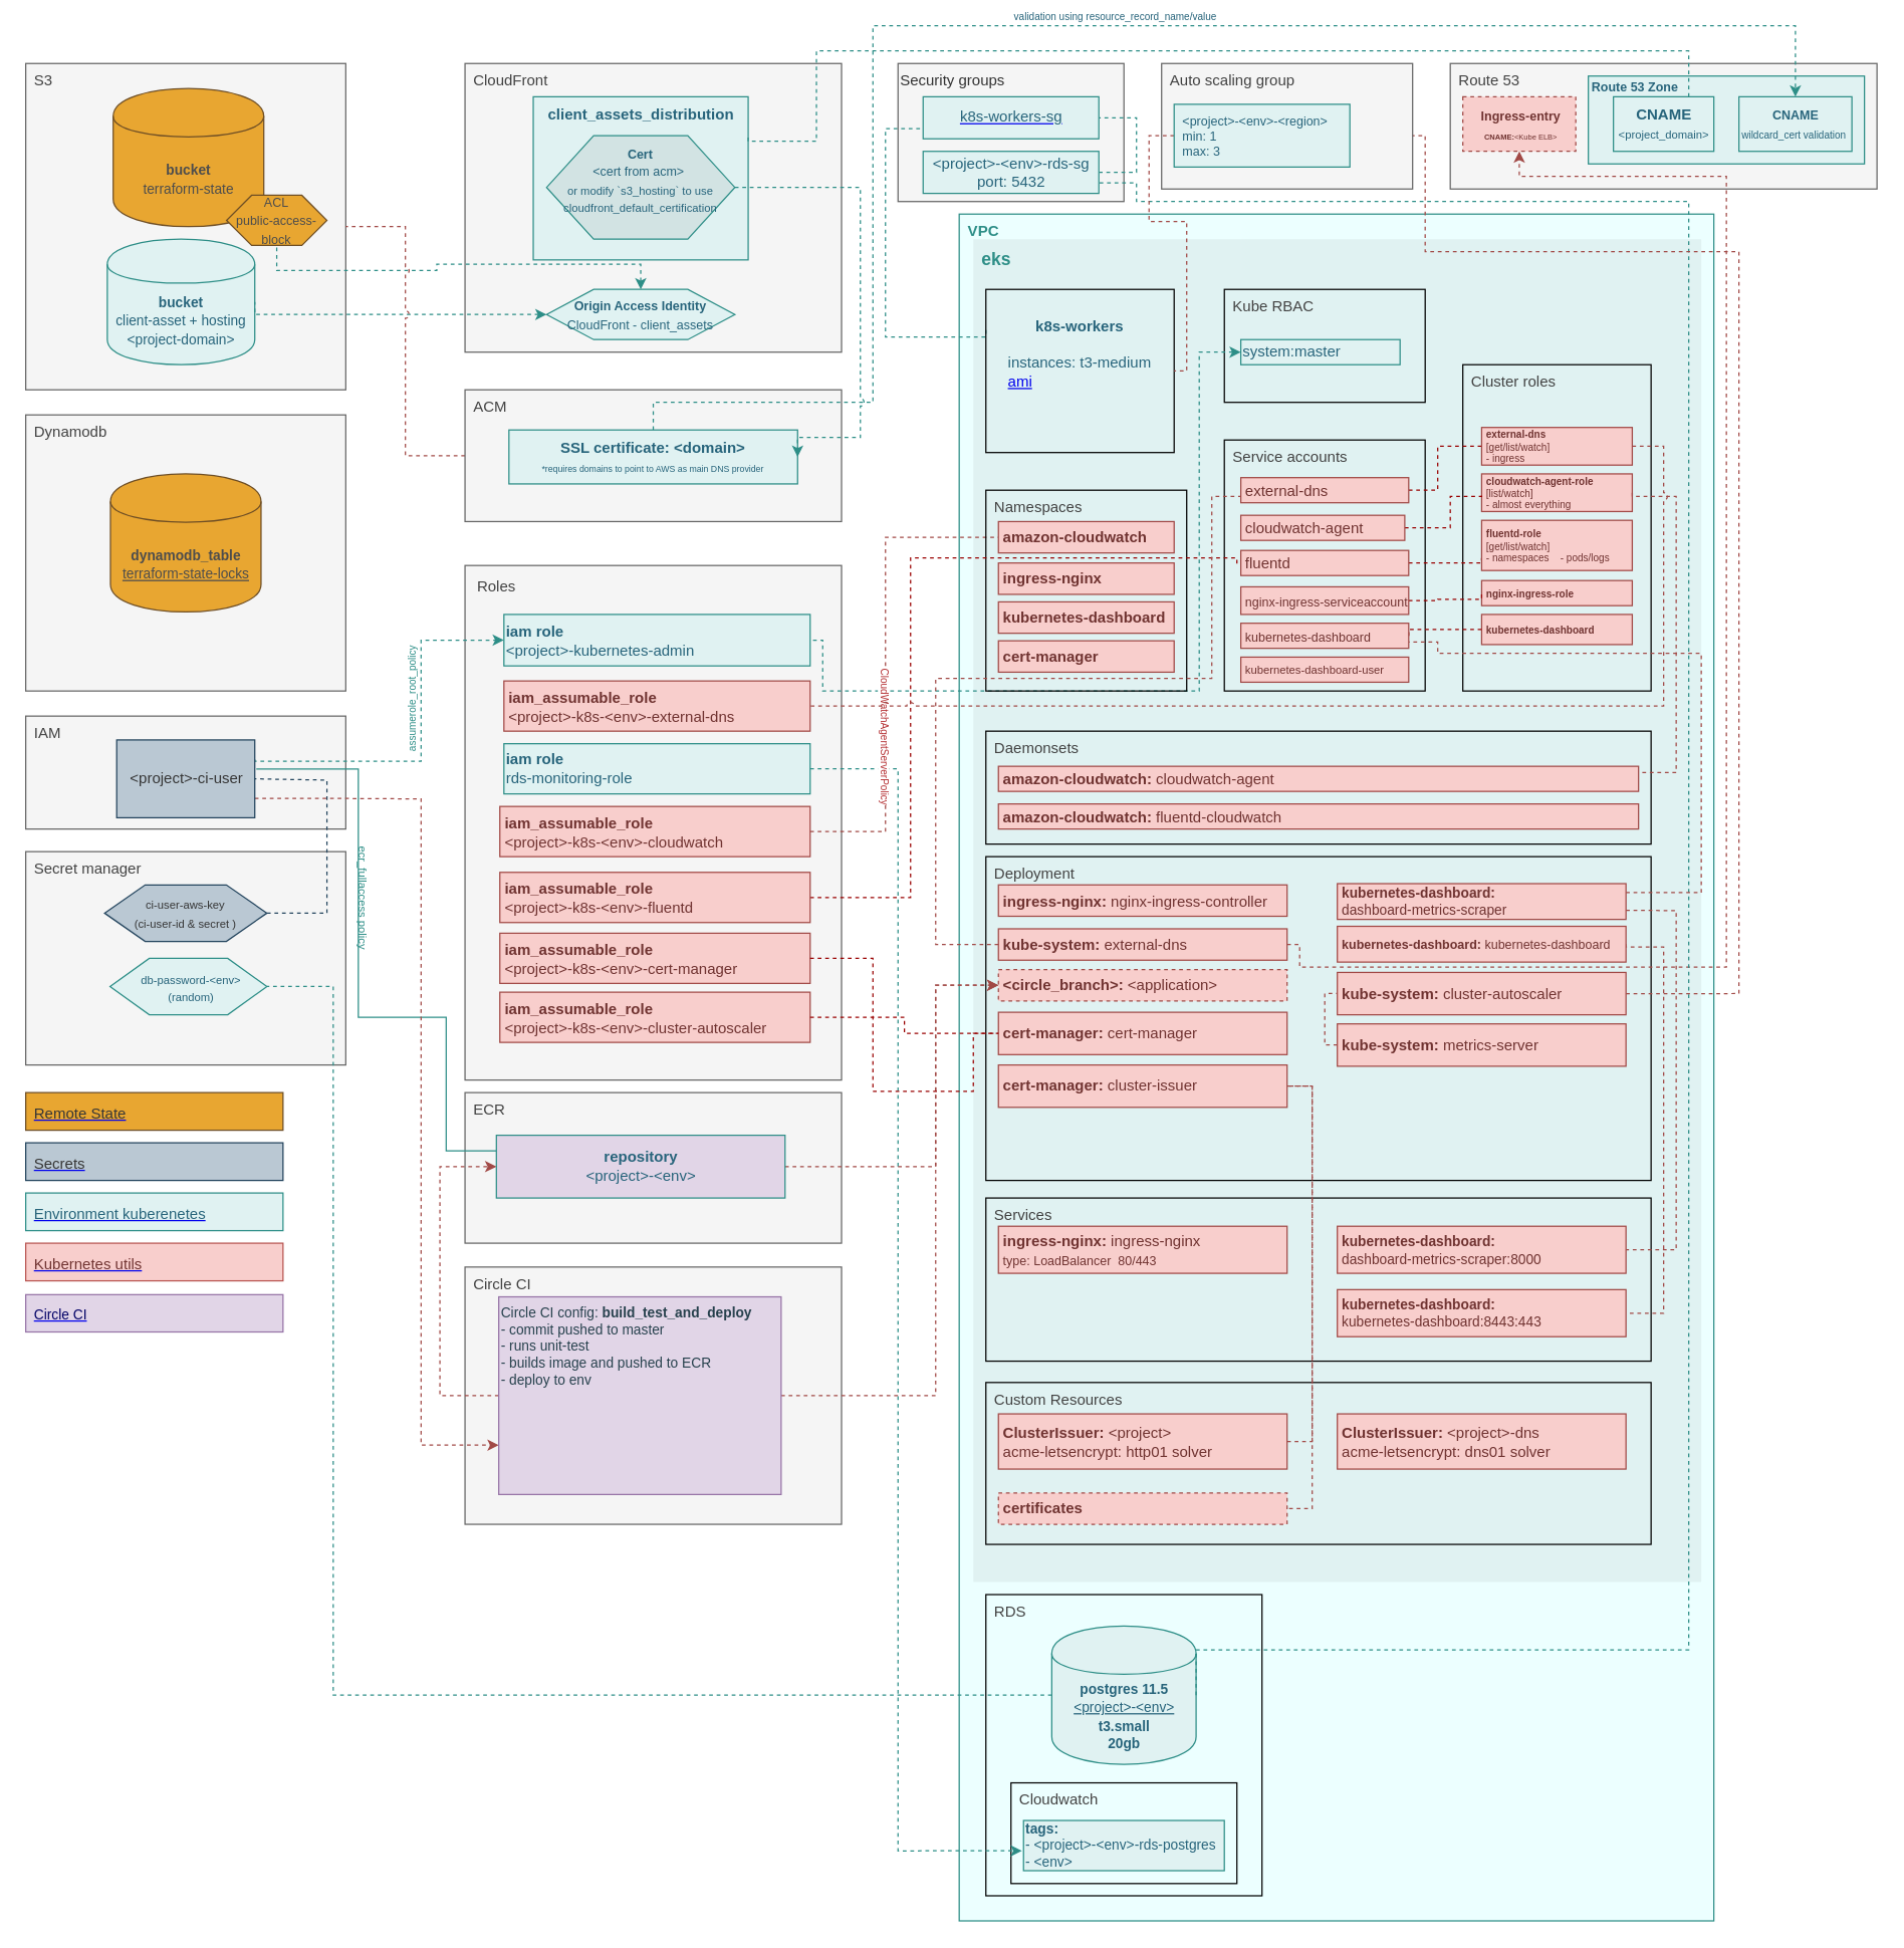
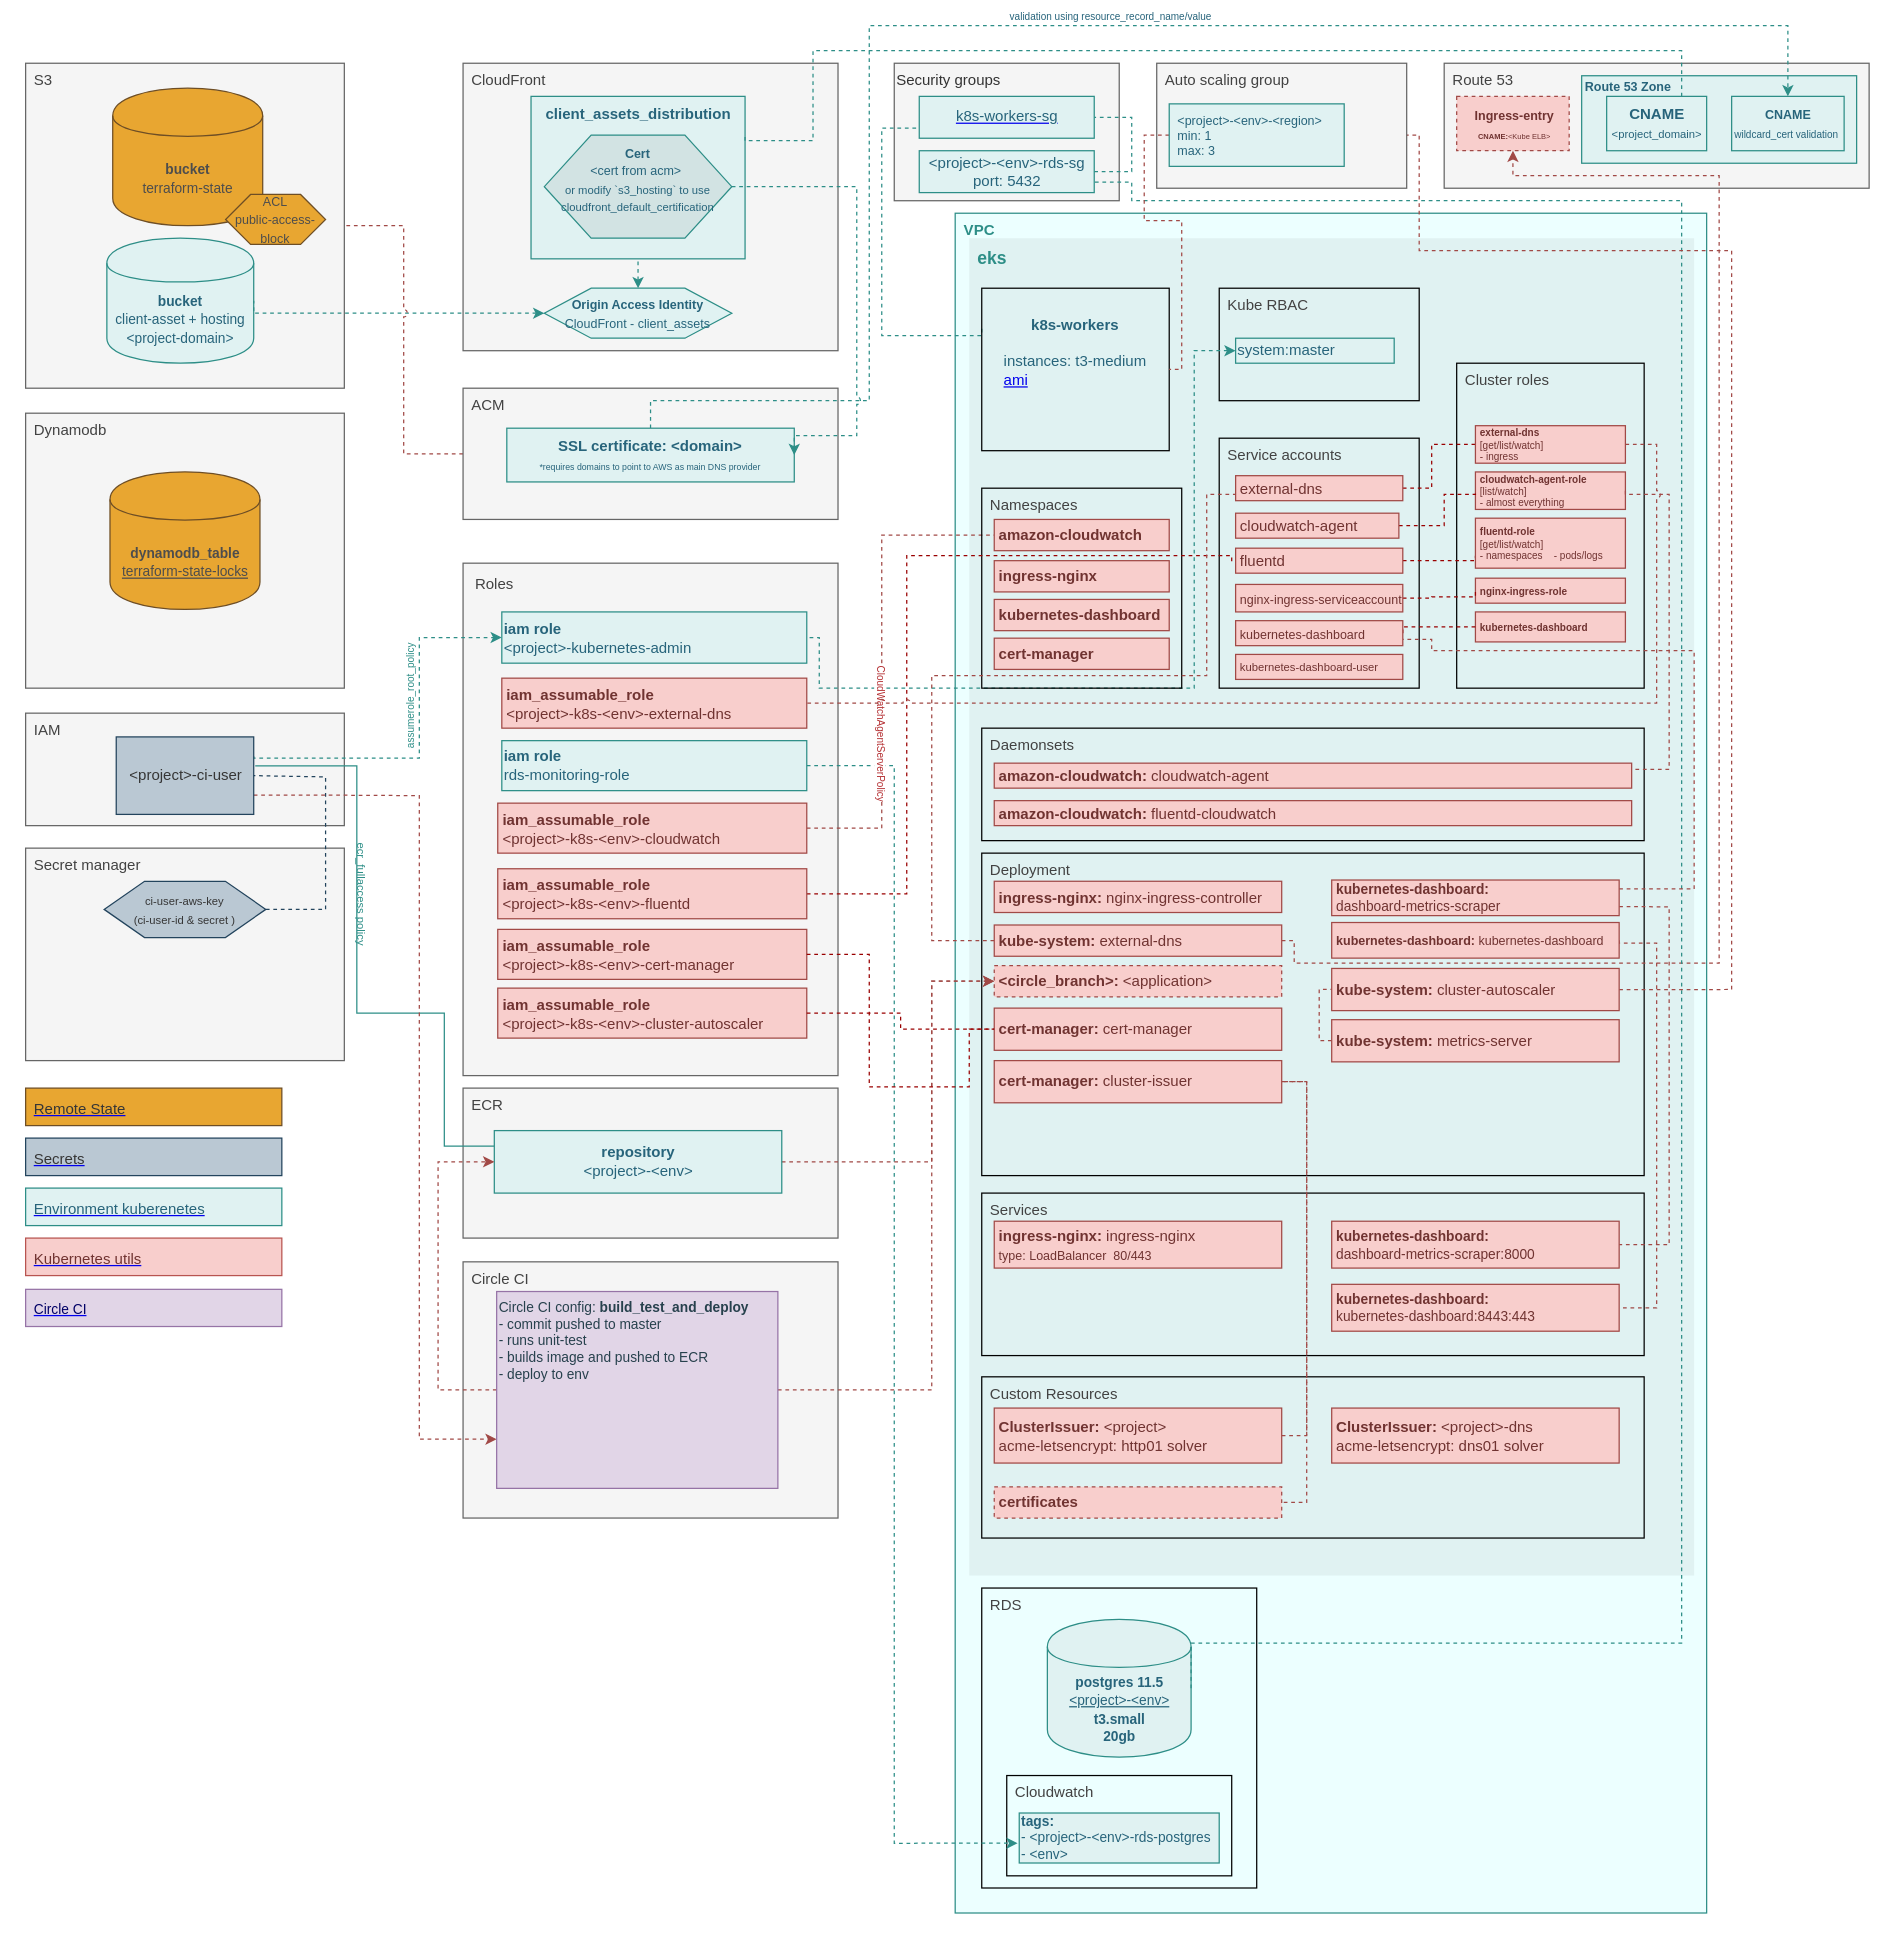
- <mxCell id="35" style="edgeStyle=orthogonalEdgeStyle;rounded=0;orthogonalLoop=1;jettySize=auto;html=1;exitX=0.5;exitY=0;exitDx=0;exitDy=0;startArrow=classic;startFill=1;endArrow=none;endFill=0;strokeColor=#2D8E87;fontSize=14;fontColor=#006600;dashed=1;" parent="1" source="37" target="19" edge="1"><mxGeometry relative="1" as="geometry" /></mxCell>
+ <mxCell id="35" style="edgeStyle=orthogonalEdgeStyle;rounded=0;orthogonalLoop=1;jettySize=auto;html=1;exitX=0.5;exitY=0;exitDx=0;exitDy=0;entryX=0.5;entryY=1;entryDx=0;entryDy=0;startArrow=classic;startFill=1;endArrow=none;endFill=0;strokeColor=#2D8E87;fontSize=14;fontColor=#006600;dashed=1;" parent="1" source="37" target="38" edge="1"><mxGeometry relative="1" as="geometry" /></mxCell>
- <mxCell id="28" value="&lt;font style=&quot;font-size: 9px&quot;&gt;db-password-&amp;lt;env&amp;gt;&lt;br&gt;(random)&lt;/font&gt;" style="shape=hexagon;perimeter=hexagonPerimeter2;whiteSpace=wrap;html=1;fillColor=#e0f2f2;align=center;strokeColor=#2d8e87;fontColor=#27647b;rounded=0;verticalAlign=top;strokeWidth=1;glass=0;spacing=2;spacingTop=3;spacingLeft=5;" parent="1" vertex="1"><mxGeometry x="87.19" y="763" width="125" height="45" as="geometry" /></mxCell>
- <mxCell id="53" value="&lt;b&gt;repository&lt;/b&gt;&lt;br&gt;&amp;lt;project&amp;gt;-&amp;lt;env&amp;gt;" style="html=1;fillColor=#e1d5e7;align=center;strokeColor=#2d8e87;fontColor=#27647b;" parent="1" vertex="1"><mxGeometry x="395" y="904" width="230" height="50" as="geometry" /></mxCell>
+ <mxCell id="53" value="&lt;b&gt;repository&lt;/b&gt;&lt;br&gt;&amp;lt;project&amp;gt;-&amp;lt;env&amp;gt;" style="html=1;fillColor=#e0f2f2;align=center;strokeColor=#2d8e87;fontColor=#27647b;" parent="1" vertex="1"><mxGeometry x="395" y="904" width="230" height="50" as="geometry" /></mxCell>
- <mxCell id="43" style="edgeStyle=orthogonalEdgeStyle;rounded=0;orthogonalLoop=1;jettySize=auto;html=1;exitX=0;exitY=0.5;exitDx=0;exitDy=0;entryX=1;entryY=0.5;entryDx=0;entryDy=0;startArrow=none;startFill=0;endArrow=none;endFill=0;strokeColor=#2D8E87;fontSize=14;fontColor=#2D8E87;dashed=1;" parent="1" source="44" target="28" edge="1"><mxGeometry relative="1" as="geometry"><Array as="points"><mxPoint x="265" y="1350" /><mxPoint x="265" y="786" /></Array></mxGeometry></mxCell>
